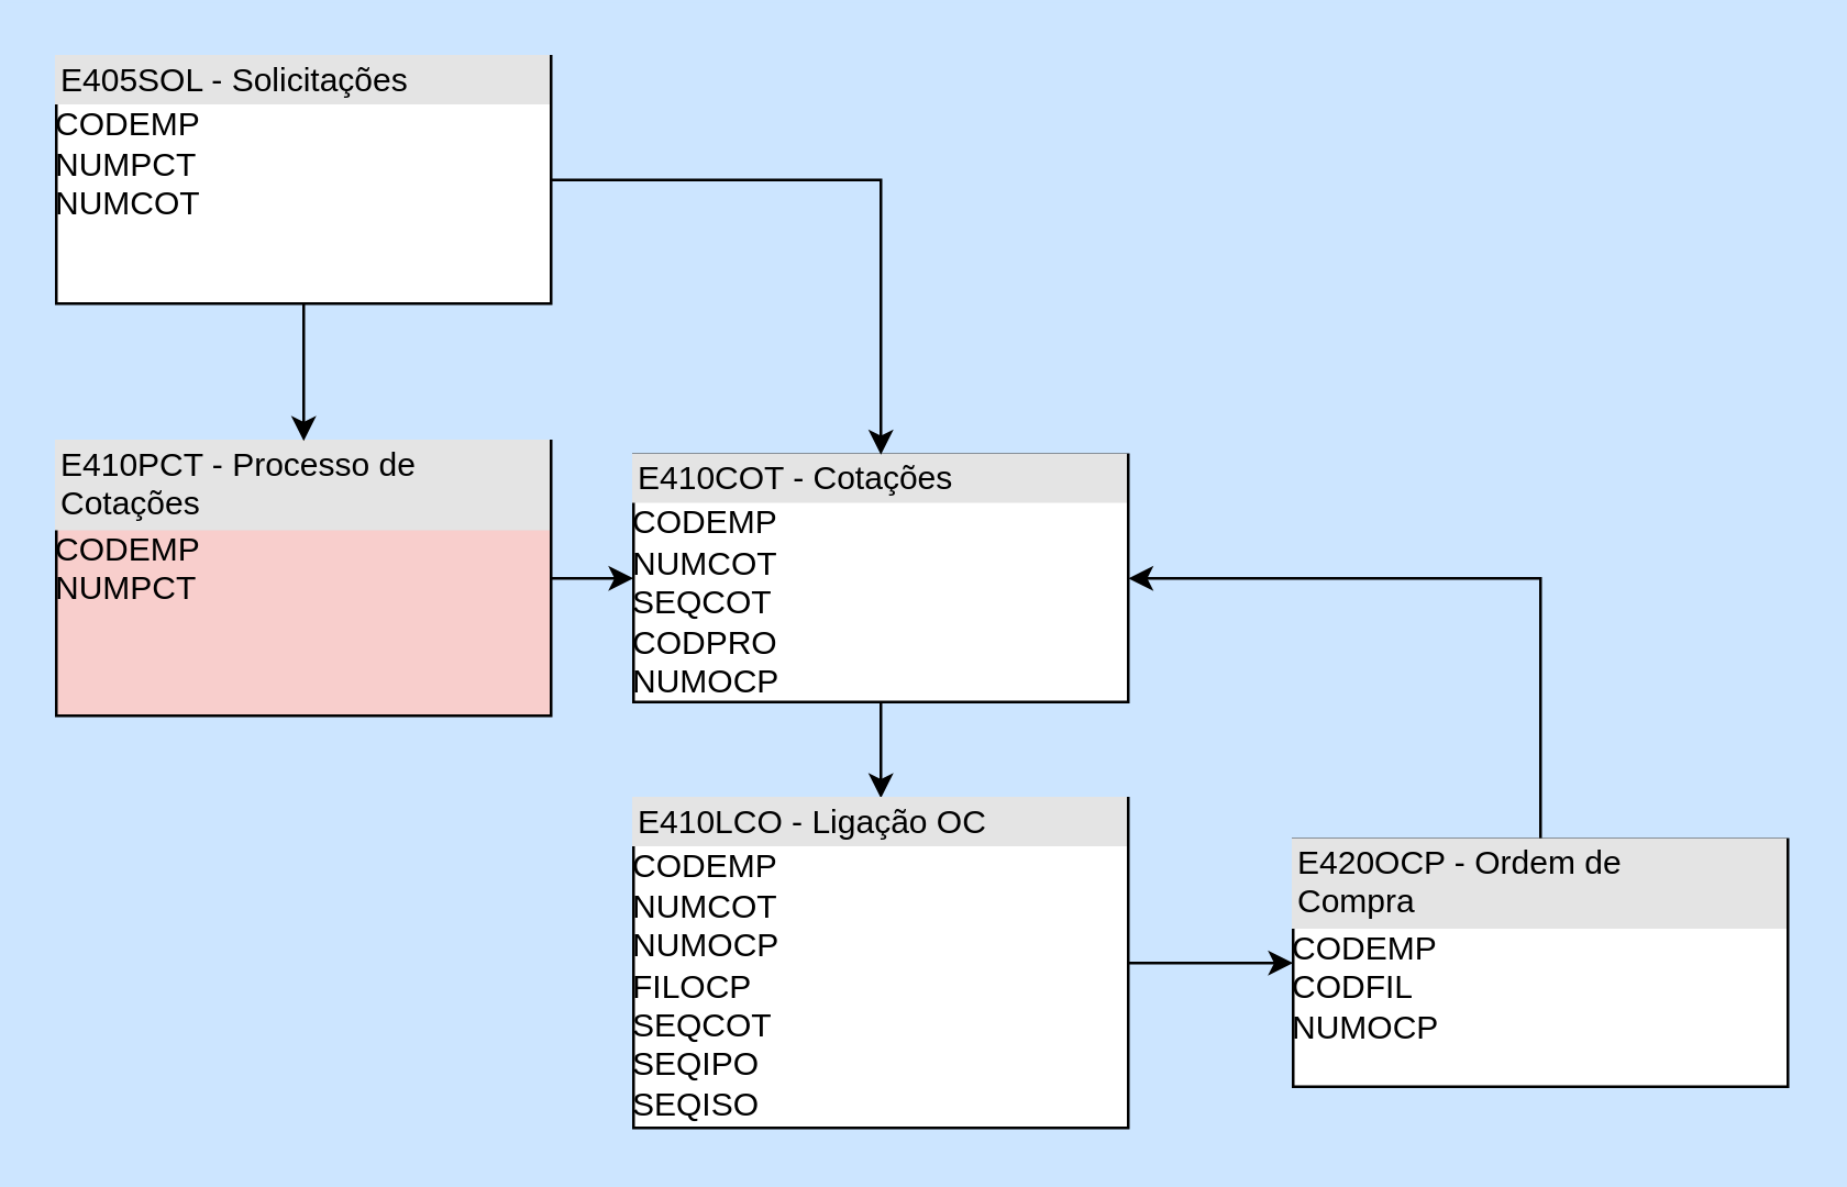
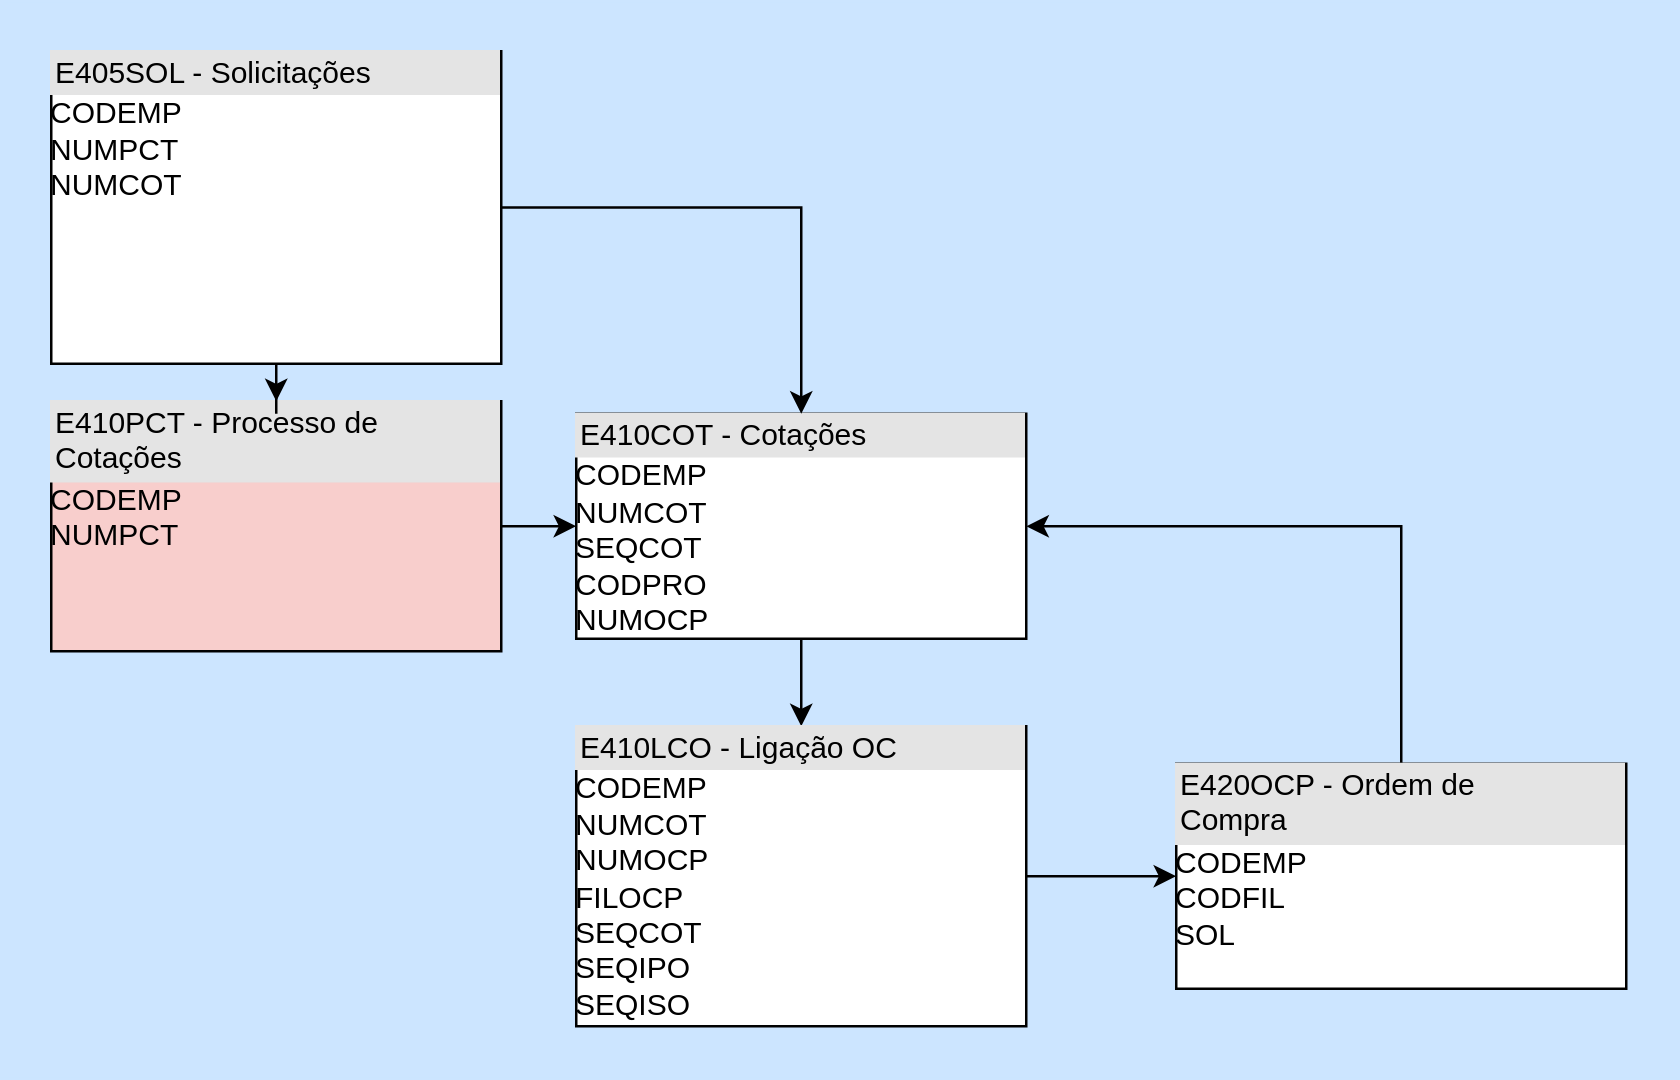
- <mxCell id="8" value="&lt;div style=&quot;box-sizing:border-box;width:100%;background:#e4e4e4;padding:2px;&quot;&gt;E405SOL - Solicitações&lt;span style=&quot;white-space: pre;&quot;&gt;&#09;&lt;/span&gt;&lt;/div&gt;CODEMP&lt;br&gt;NUMPCT&lt;br&gt;NUMCOT" style="verticalAlign=top;align=left;overflow=fill;html=1;whiteSpace=wrap;" vertex="1" parent="1"><mxGeometry x="20" y="20" width="180" height="90" as="geometry" /></mxCell>
+ <mxCell id="8" value="&lt;div style=&quot;box-sizing:border-box;width:100%;background:#e4e4e4;padding:2px;&quot;&gt;E405SOL - Solicitações&lt;span style=&quot;white-space: pre;&quot;&gt;&#09;&lt;/span&gt;&lt;/div&gt;CODEMP&lt;br&gt;NUMPCT&lt;br&gt;NUMCOT" style="verticalAlign=top;align=left;overflow=fill;html=1;whiteSpace=wrap;" vertex="1" parent="1"><mxGeometry x="20" y="20" width="180" height="125" as="geometry" /></mxCell>
- <mxCell id="12" value="&lt;div style=&quot;box-sizing:border-box;width:100%;background:#e4e4e4;padding:2px;&quot;&gt;E420OCP - Ordem de Compra&lt;span style=&quot;white-space: pre;&quot;&gt;&#09;&lt;/span&gt;&lt;/div&gt;CODEMP&lt;br&gt;CODFIL&lt;br&gt;NUMOCP" style="verticalAlign=top;align=left;overflow=fill;html=1;whiteSpace=wrap;" vertex="1" parent="1"><mxGeometry x="470" y="305" width="180" height="90" as="geometry" /></mxCell>
+ <mxCell id="12" value="&lt;div style=&quot;box-sizing:border-box;width:100%;background:#e4e4e4;padding:2px;&quot;&gt;E420OCP - Ordem de Compra&lt;span style=&quot;white-space: pre;&quot;&gt;&#09;&lt;/span&gt;&lt;/div&gt;CODEMP&lt;br&gt;CODFIL&lt;br&gt;SOL" style="verticalAlign=top;align=left;overflow=fill;html=1;whiteSpace=wrap;" vertex="1" parent="1"><mxGeometry x="470" y="305" width="180" height="90" as="geometry" /></mxCell>
